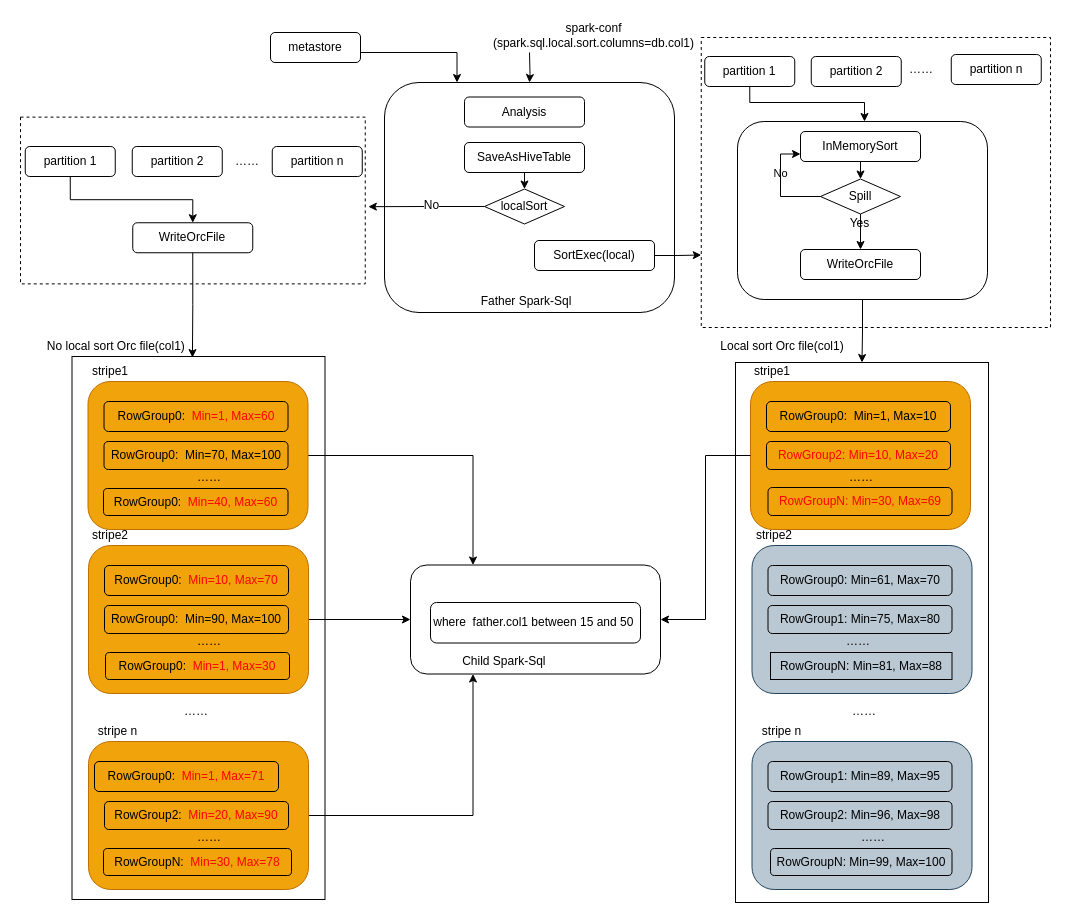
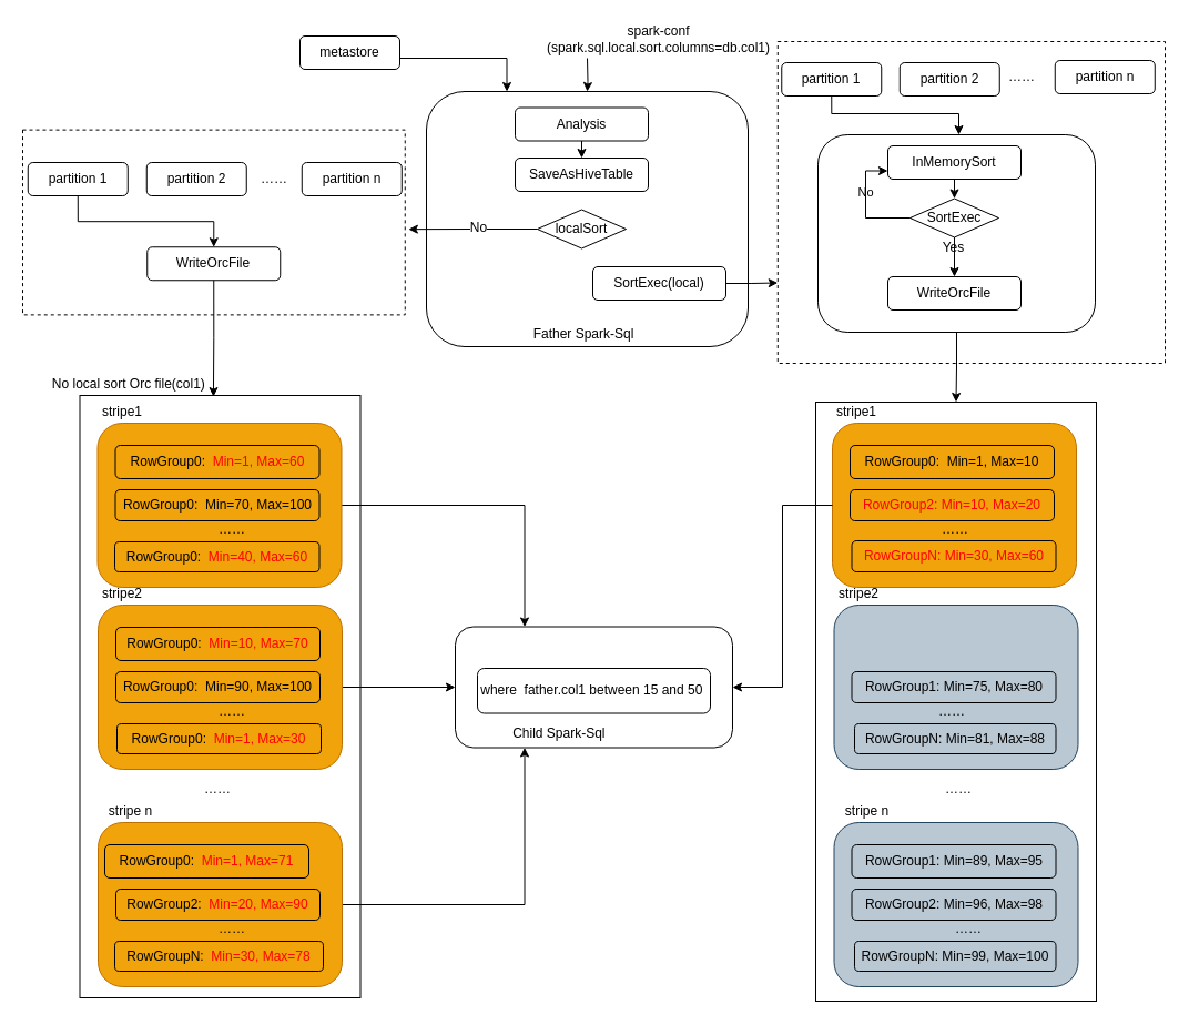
+ <mxCell id="81" style="edgeStyle=orthogonalEdgeStyle;rounded=0;orthogonalLoop=1;jettySize=auto;html=1;exitX=0.5;exitY=1;exitDx=0;exitDy=0;entryX=0.5;entryY=0;entryDx=0;entryDy=0;labelBackgroundColor=none;" parent="1" source="82" target="7" edge="1"><mxGeometry relative="1" as="geometry" /></mxCell>
- <mxCell id="6" style="edgeStyle=orthogonalEdgeStyle;rounded=0;orthogonalLoop=1;jettySize=auto;html=1;exitX=0.5;exitY=1;exitDx=0;exitDy=0;entryX=0.5;entryY=0;entryDx=0;entryDy=0;labelBackgroundColor=none;" parent="1" source="7" target="10" edge="1"><mxGeometry relative="1" as="geometry" /></mxCell>
- <mxCell id="23" value="Spill" style="rhombus;whiteSpace=wrap;html=1;labelBackgroundColor=none;fillColor=none;" parent="1" vertex="1"><mxGeometry x="820" y="178.5" width="80" height="35" as="geometry" /></mxCell>
+ <mxCell id="23" value="SortExec" style="rhombus;whiteSpace=wrap;html=1;labelBackgroundColor=none;fillColor=none;" parent="1" vertex="1"><mxGeometry x="820" y="178.5" width="80" height="35" as="geometry" /></mxCell>
- <mxCell id="35" value="Local sort Orc file(col1)" style="text;html=1;strokeColor=none;fillColor=none;align=center;verticalAlign=middle;whiteSpace=wrap;rounded=0;labelBackgroundColor=none;" parent="1" vertex="1"><mxGeometry x="701.75" y="336" width="160" height="20" as="geometry" /></mxCell>
- <mxCell id="86" value="RowGroupN: &lt;font&gt;Min=30, Max=69&lt;/font&gt;" style="rounded=1;whiteSpace=wrap;html=1;fillColor=none;fontColor=#FF0000;" parent="1" vertex="1"><mxGeometry x="767.5" y="487" width="184" height="28" as="geometry" /></mxCell>
+ <mxCell id="86" value="RowGroupN: &lt;font&gt;Min=30, Max=60&lt;/font&gt;" style="rounded=1;whiteSpace=wrap;html=1;fillColor=none;fontColor=#FF0000;" parent="1" vertex="1"><mxGeometry x="767.5" y="487" width="184" height="28" as="geometry" /></mxCell>
- <mxCell id="38" value="RowGroup0:&amp;nbsp;&lt;font&gt;Min=61, Max=70&lt;/font&gt;" style="rounded=1;whiteSpace=wrap;html=1;fillColor=none;fontColor=#000000;" parent="1" vertex="1"><mxGeometry x="767.5" y="565" width="184" height="30" as="geometry" /></mxCell>
- <mxCell id="40" value="RowGroupN:&amp;nbsp;&lt;font&gt;Min=81, Max=88&lt;/font&gt;" style="whiteSpace=wrap;html=1;fillColor=none;fontColor=#000000;rounded=0;" parent="1" vertex="1"><mxGeometry x="770" y="652" width="181.5" height="27" as="geometry" /></mxCell>
+ <mxCell id="40" value="RowGroupN:&amp;nbsp;&lt;font&gt;Min=81, Max=88&lt;/font&gt;" style="rounded=1;whiteSpace=wrap;html=1;fillColor=none;fontColor=#000000;" parent="1" vertex="1"><mxGeometry x="770" y="652" width="181.5" height="27" as="geometry" /></mxCell>
